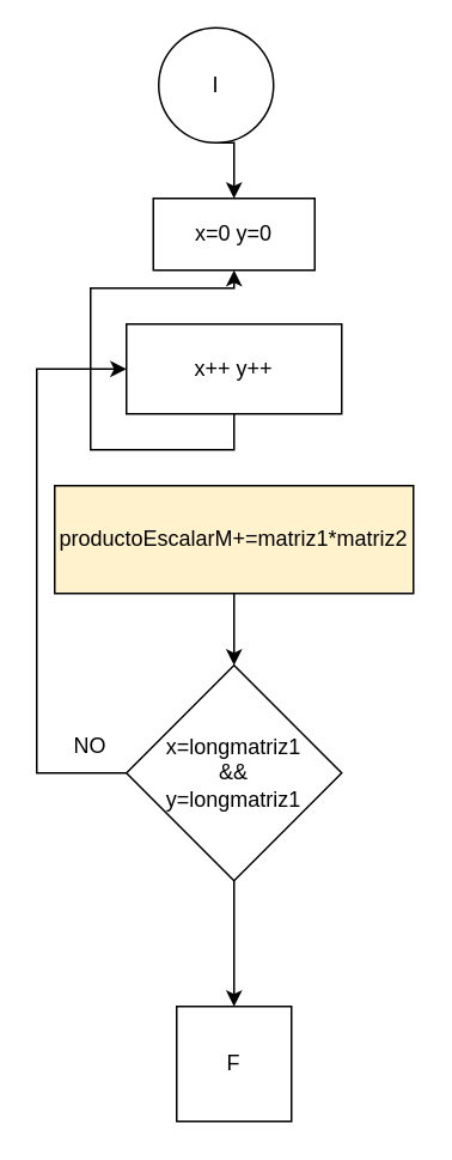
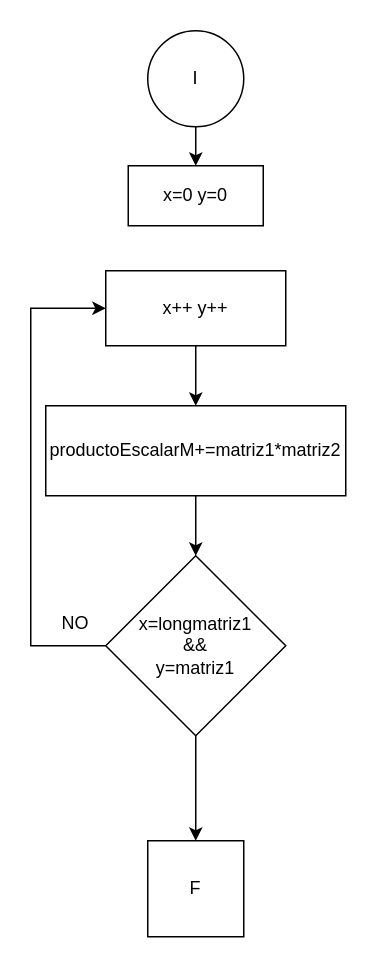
- <mxCell id="5" value="&lt;font style=&quot;vertical-align: inherit;&quot;&gt;&lt;font style=&quot;vertical-align: inherit;&quot;&gt;I&lt;/font&gt;&lt;/font&gt;" style="ellipse;whiteSpace=wrap;html=1;aspect=fixed;" parent="1" vertex="1"><mxGeometry x="88" y="15" width="64" height="64" as="geometry" /></mxCell>
+ <mxCell id="5" value="&lt;font style=&quot;vertical-align: inherit;&quot;&gt;&lt;font style=&quot;vertical-align: inherit;&quot;&gt;I&lt;/font&gt;&lt;/font&gt;" style="ellipse;whiteSpace=wrap;html=1;aspect=fixed;" parent="1" vertex="1"><mxGeometry x="98" y="20" width="64" height="64" as="geometry" /></mxCell>
- <mxCell id="2" style="edgeStyle=orthogonalEdgeStyle;rounded=0;orthogonalLoop=1;jettySize=auto;html=1;exitX=0.5;exitY=1;exitDx=0;exitDy=0;" edge="1" parent="1" source="3" target="12"><mxGeometry relative="1" as="geometry" /></mxCell>
+ <mxCell id="2" style="edgeStyle=orthogonalEdgeStyle;rounded=0;orthogonalLoop=1;jettySize=auto;html=1;exitX=0.5;exitY=1;exitDx=0;exitDy=0;" edge="1" parent="1" source="3" target="7"><mxGeometry relative="1" as="geometry" /></mxCell>
- <mxCell id="7" value="&lt;font style=&quot;vertical-align: inherit;&quot;&gt;&lt;font style=&quot;vertical-align: inherit;&quot;&gt;productoEscalarM+=matriz1*matriz2&lt;/font&gt;&lt;/font&gt;" style="rounded=0;whiteSpace=wrap;html=1;fillColor=#fff2cc;" vertex="1" parent="1"><mxGeometry x="30" y="270" width="200" height="60" as="geometry" /></mxCell>
+ <mxCell id="7" value="&lt;font style=&quot;vertical-align: inherit;&quot;&gt;&lt;font style=&quot;vertical-align: inherit;&quot;&gt;productoEscalarM+=matriz1*matriz2&lt;/font&gt;&lt;/font&gt;" style="rounded=0;whiteSpace=wrap;html=1;" vertex="1" parent="1"><mxGeometry x="30" y="270" width="200" height="60" as="geometry" /></mxCell>
- <mxCell id="10" value="&lt;font style=&quot;vertical-align: inherit;&quot;&gt;&lt;font style=&quot;vertical-align: inherit;&quot;&gt;&lt;font style=&quot;vertical-align: inherit;&quot;&gt;&lt;font style=&quot;vertical-align: inherit;&quot;&gt;x=longmatriz1&lt;br&gt;&amp;amp;&amp;amp;&lt;br&gt;y=longmatriz1&lt;/font&gt;&lt;/font&gt;&lt;/font&gt;&lt;/font&gt;" style="rhombus;whiteSpace=wrap;html=1;" vertex="1" parent="1"><mxGeometry x="70" y="370" width="120" height="120" as="geometry" /></mxCell>
+ <mxCell id="10" value="&lt;font style=&quot;vertical-align: inherit;&quot;&gt;&lt;font style=&quot;vertical-align: inherit;&quot;&gt;&lt;font style=&quot;vertical-align: inherit;&quot;&gt;&lt;font style=&quot;vertical-align: inherit;&quot;&gt;x=longmatriz1&lt;br&gt;&amp;amp;&amp;amp;&lt;br&gt;y=matriz1&lt;/font&gt;&lt;/font&gt;&lt;/font&gt;&lt;/font&gt;" style="rhombus;whiteSpace=wrap;html=1;" vertex="1" parent="1"><mxGeometry x="70" y="370" width="120" height="120" as="geometry" /></mxCell>
